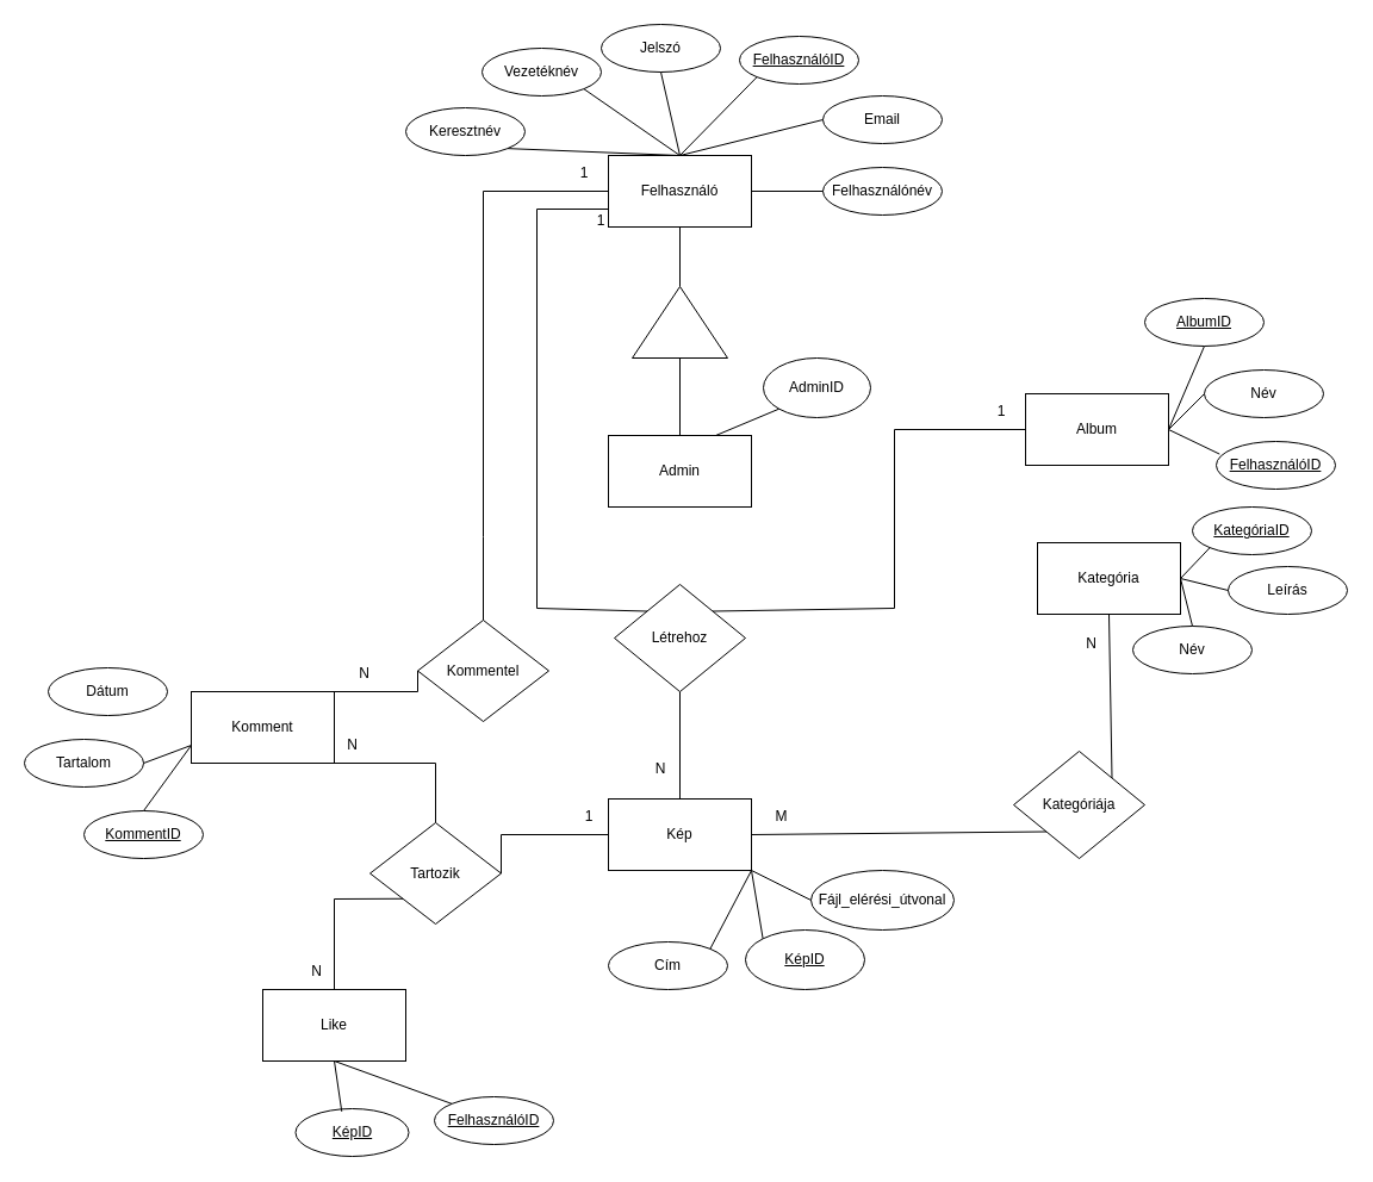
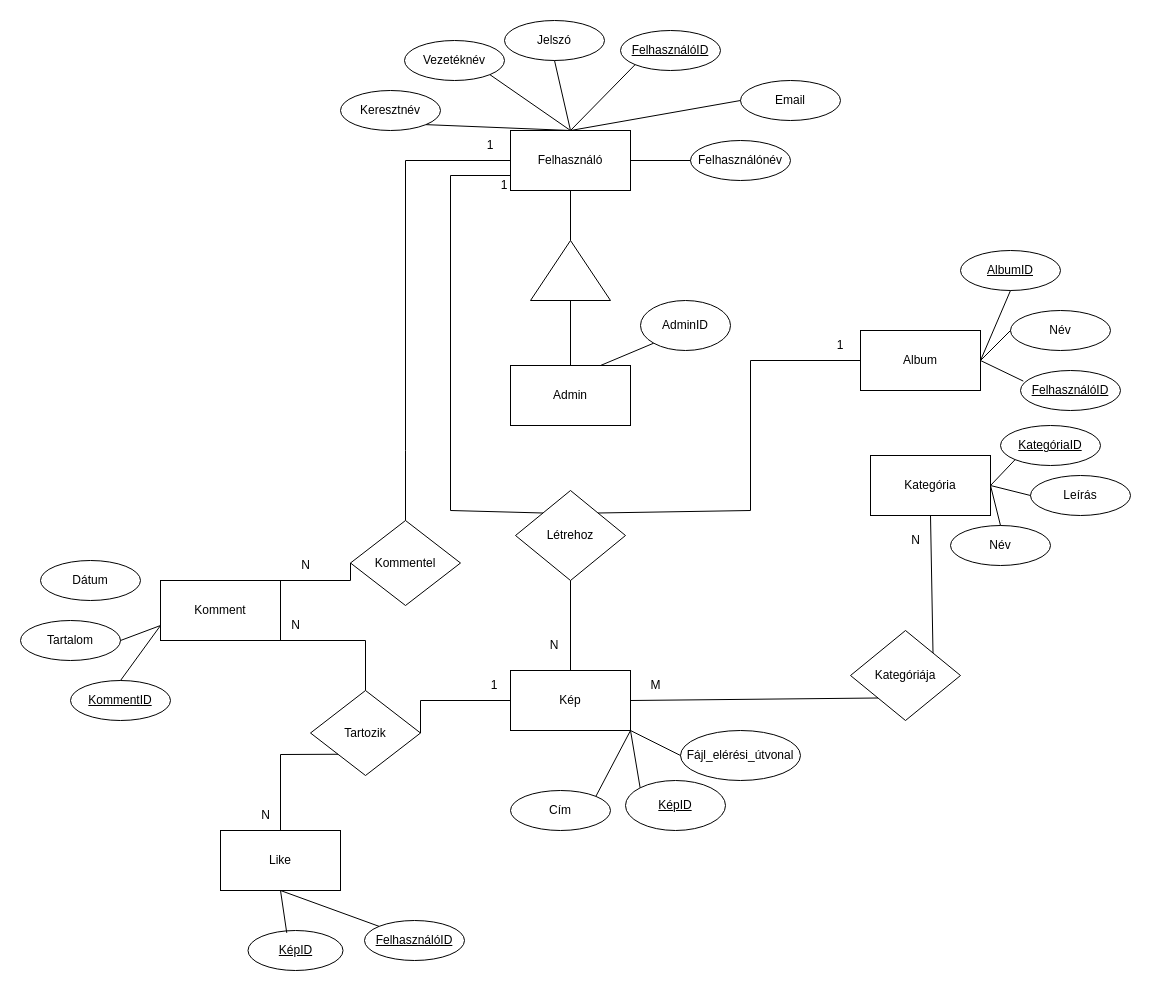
- <mxCell id="21" value="Email" style="ellipse;whiteSpace=wrap;html=1;" vertex="1" parent="1"><mxGeometry x="690" y="80" width="100" height="40" as="geometry" /></mxCell>
+ <mxCell id="21" value="Email" style="ellipse;whiteSpace=wrap;html=1;" vertex="1" parent="1"><mxGeometry x="740" y="80" width="100" height="40" as="geometry" /></mxCell>
